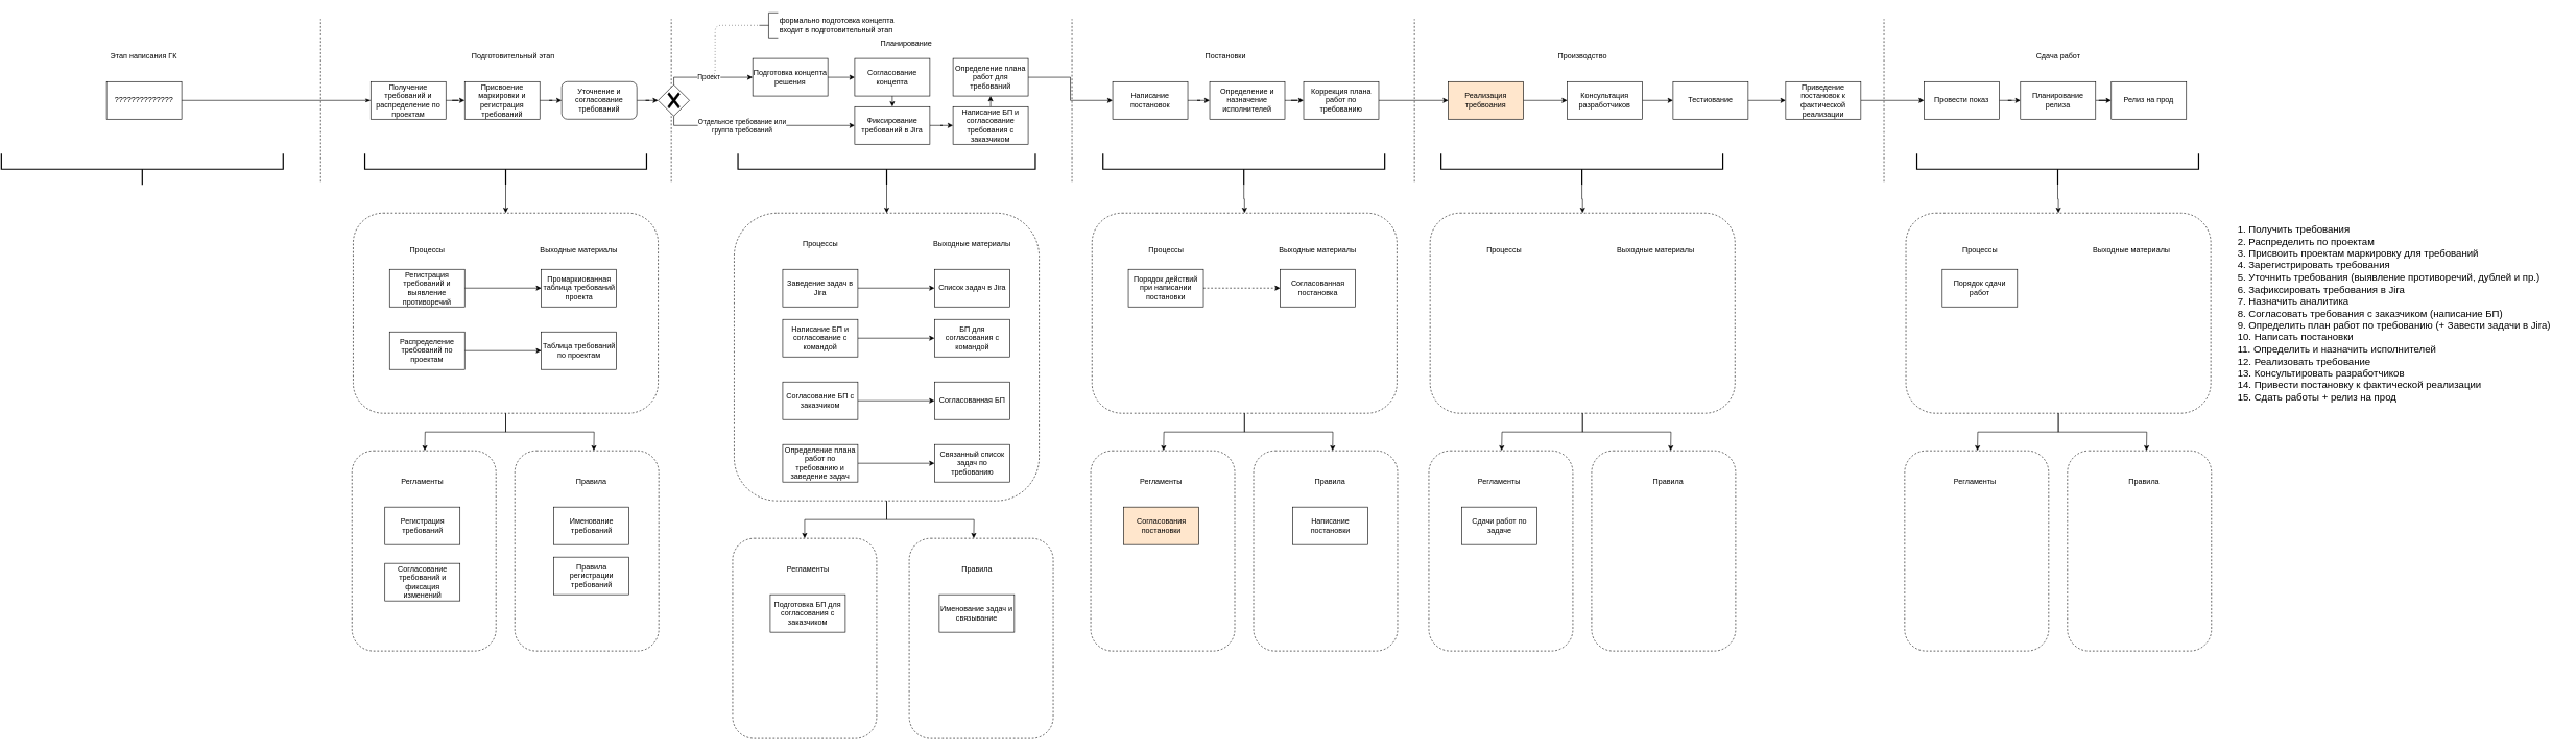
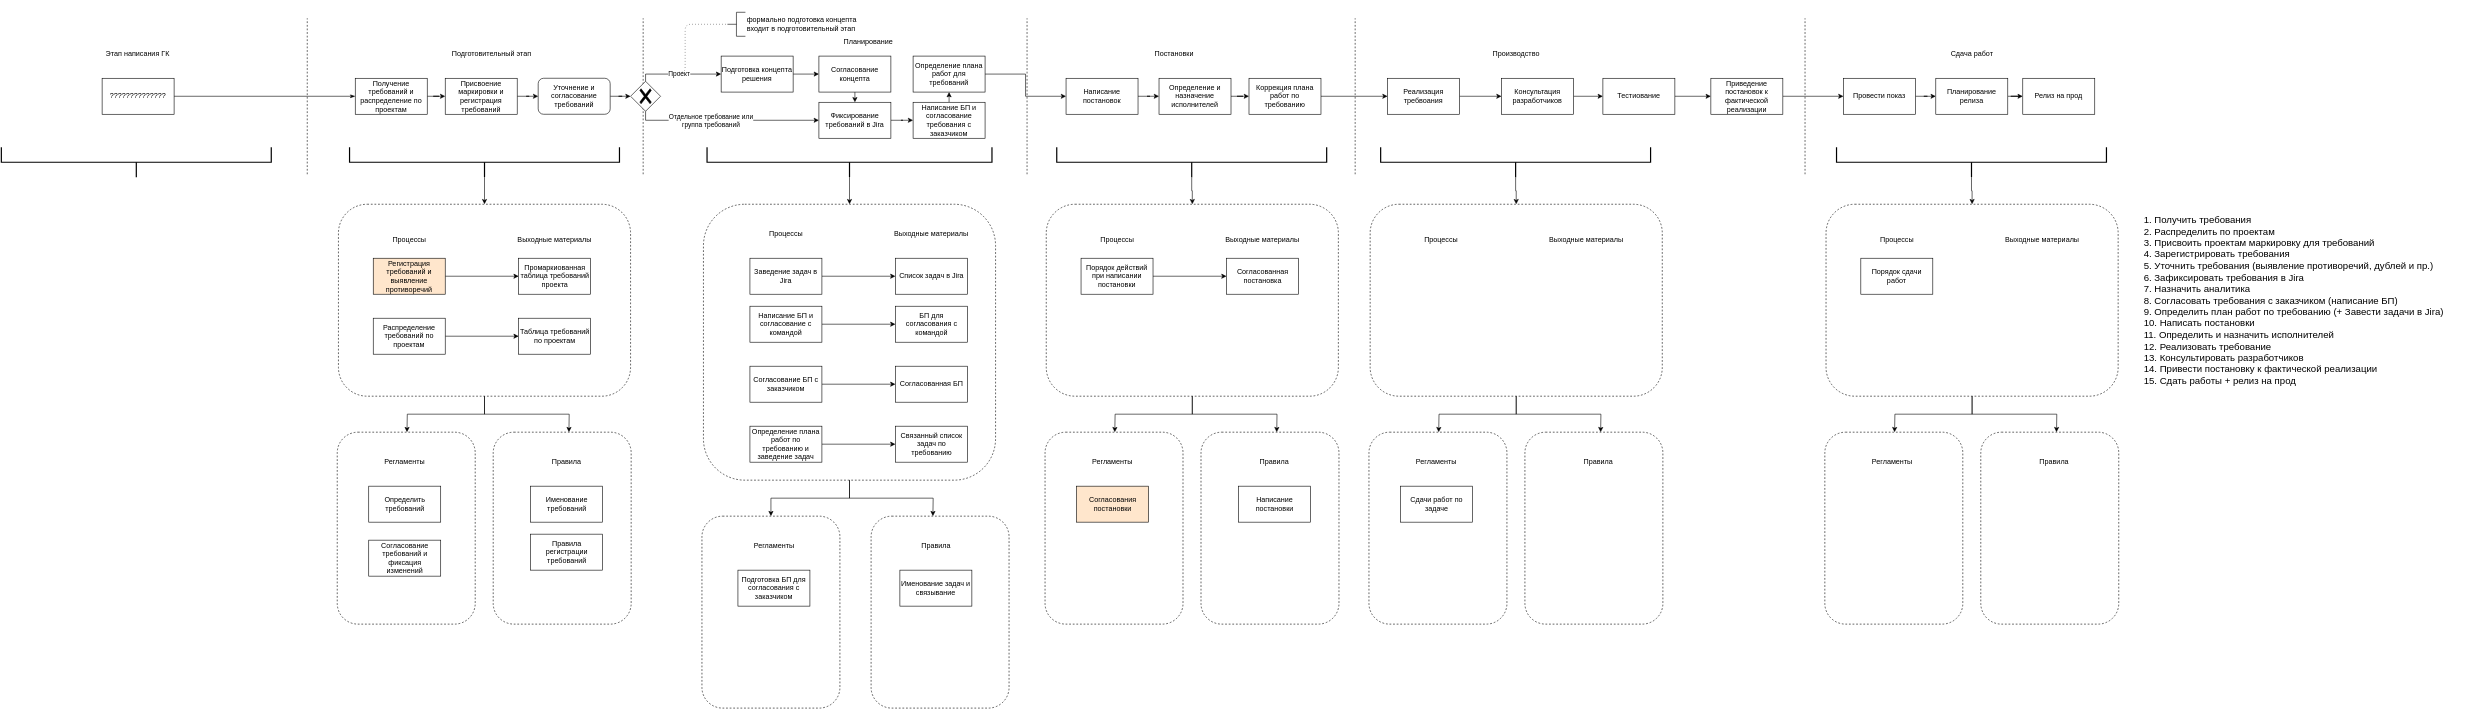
- <mxCell id="28" value="Реализация требвоания" style="rounded=0;whiteSpace=wrap;html=1;strokeColor=#000000;fillColor=#ffe6cc;" parent="1" vertex="1"><mxGeometry x="2181" y="130" width="120" height="60" as="geometry" /></mxCell>
+ <mxCell id="28" value="Реализация требвоания" style="rounded=0;whiteSpace=wrap;html=1;strokeColor=#000000;" parent="1" vertex="1"><mxGeometry x="2181" y="130" width="120" height="60" as="geometry" /></mxCell>
- <mxCell id="39" value="Регистрация требований и выявление противоречий" style="rounded=0;whiteSpace=wrap;html=1;" parent="1" vertex="1"><mxGeometry x="490" y="430" width="120" height="60" as="geometry" /></mxCell>
+ <mxCell id="39" value="Регистрация требований и выявление противоречий" style="rounded=0;whiteSpace=wrap;html=1;fillColor=#ffe6cc;" parent="1" vertex="1"><mxGeometry x="490" y="430" width="120" height="60" as="geometry" /></mxCell>
- <mxCell id="97" style="edgeStyle=orthogonalEdgeStyle;rounded=0;orthogonalLoop=1;jettySize=auto;html=1;fontSize=16;dashed=1;" parent="1" source="98" target="95" edge="1"><mxGeometry relative="1" as="geometry" /></mxCell>
+ <mxCell id="97" style="edgeStyle=orthogonalEdgeStyle;rounded=0;orthogonalLoop=1;jettySize=auto;html=1;fontSize=16;" parent="1" source="98" target="95" edge="1"><mxGeometry relative="1" as="geometry" /></mxCell>
- <mxCell id="43" value="Регистрация требований" style="rounded=0;whiteSpace=wrap;html=1;" parent="1" vertex="1"><mxGeometry x="482.5" y="810" width="120" height="60" as="geometry" /></mxCell>
+ <mxCell id="43" value="Определить требований" style="rounded=0;whiteSpace=wrap;html=1;" parent="1" vertex="1"><mxGeometry x="482.5" y="810" width="120" height="60" as="geometry" /></mxCell>
